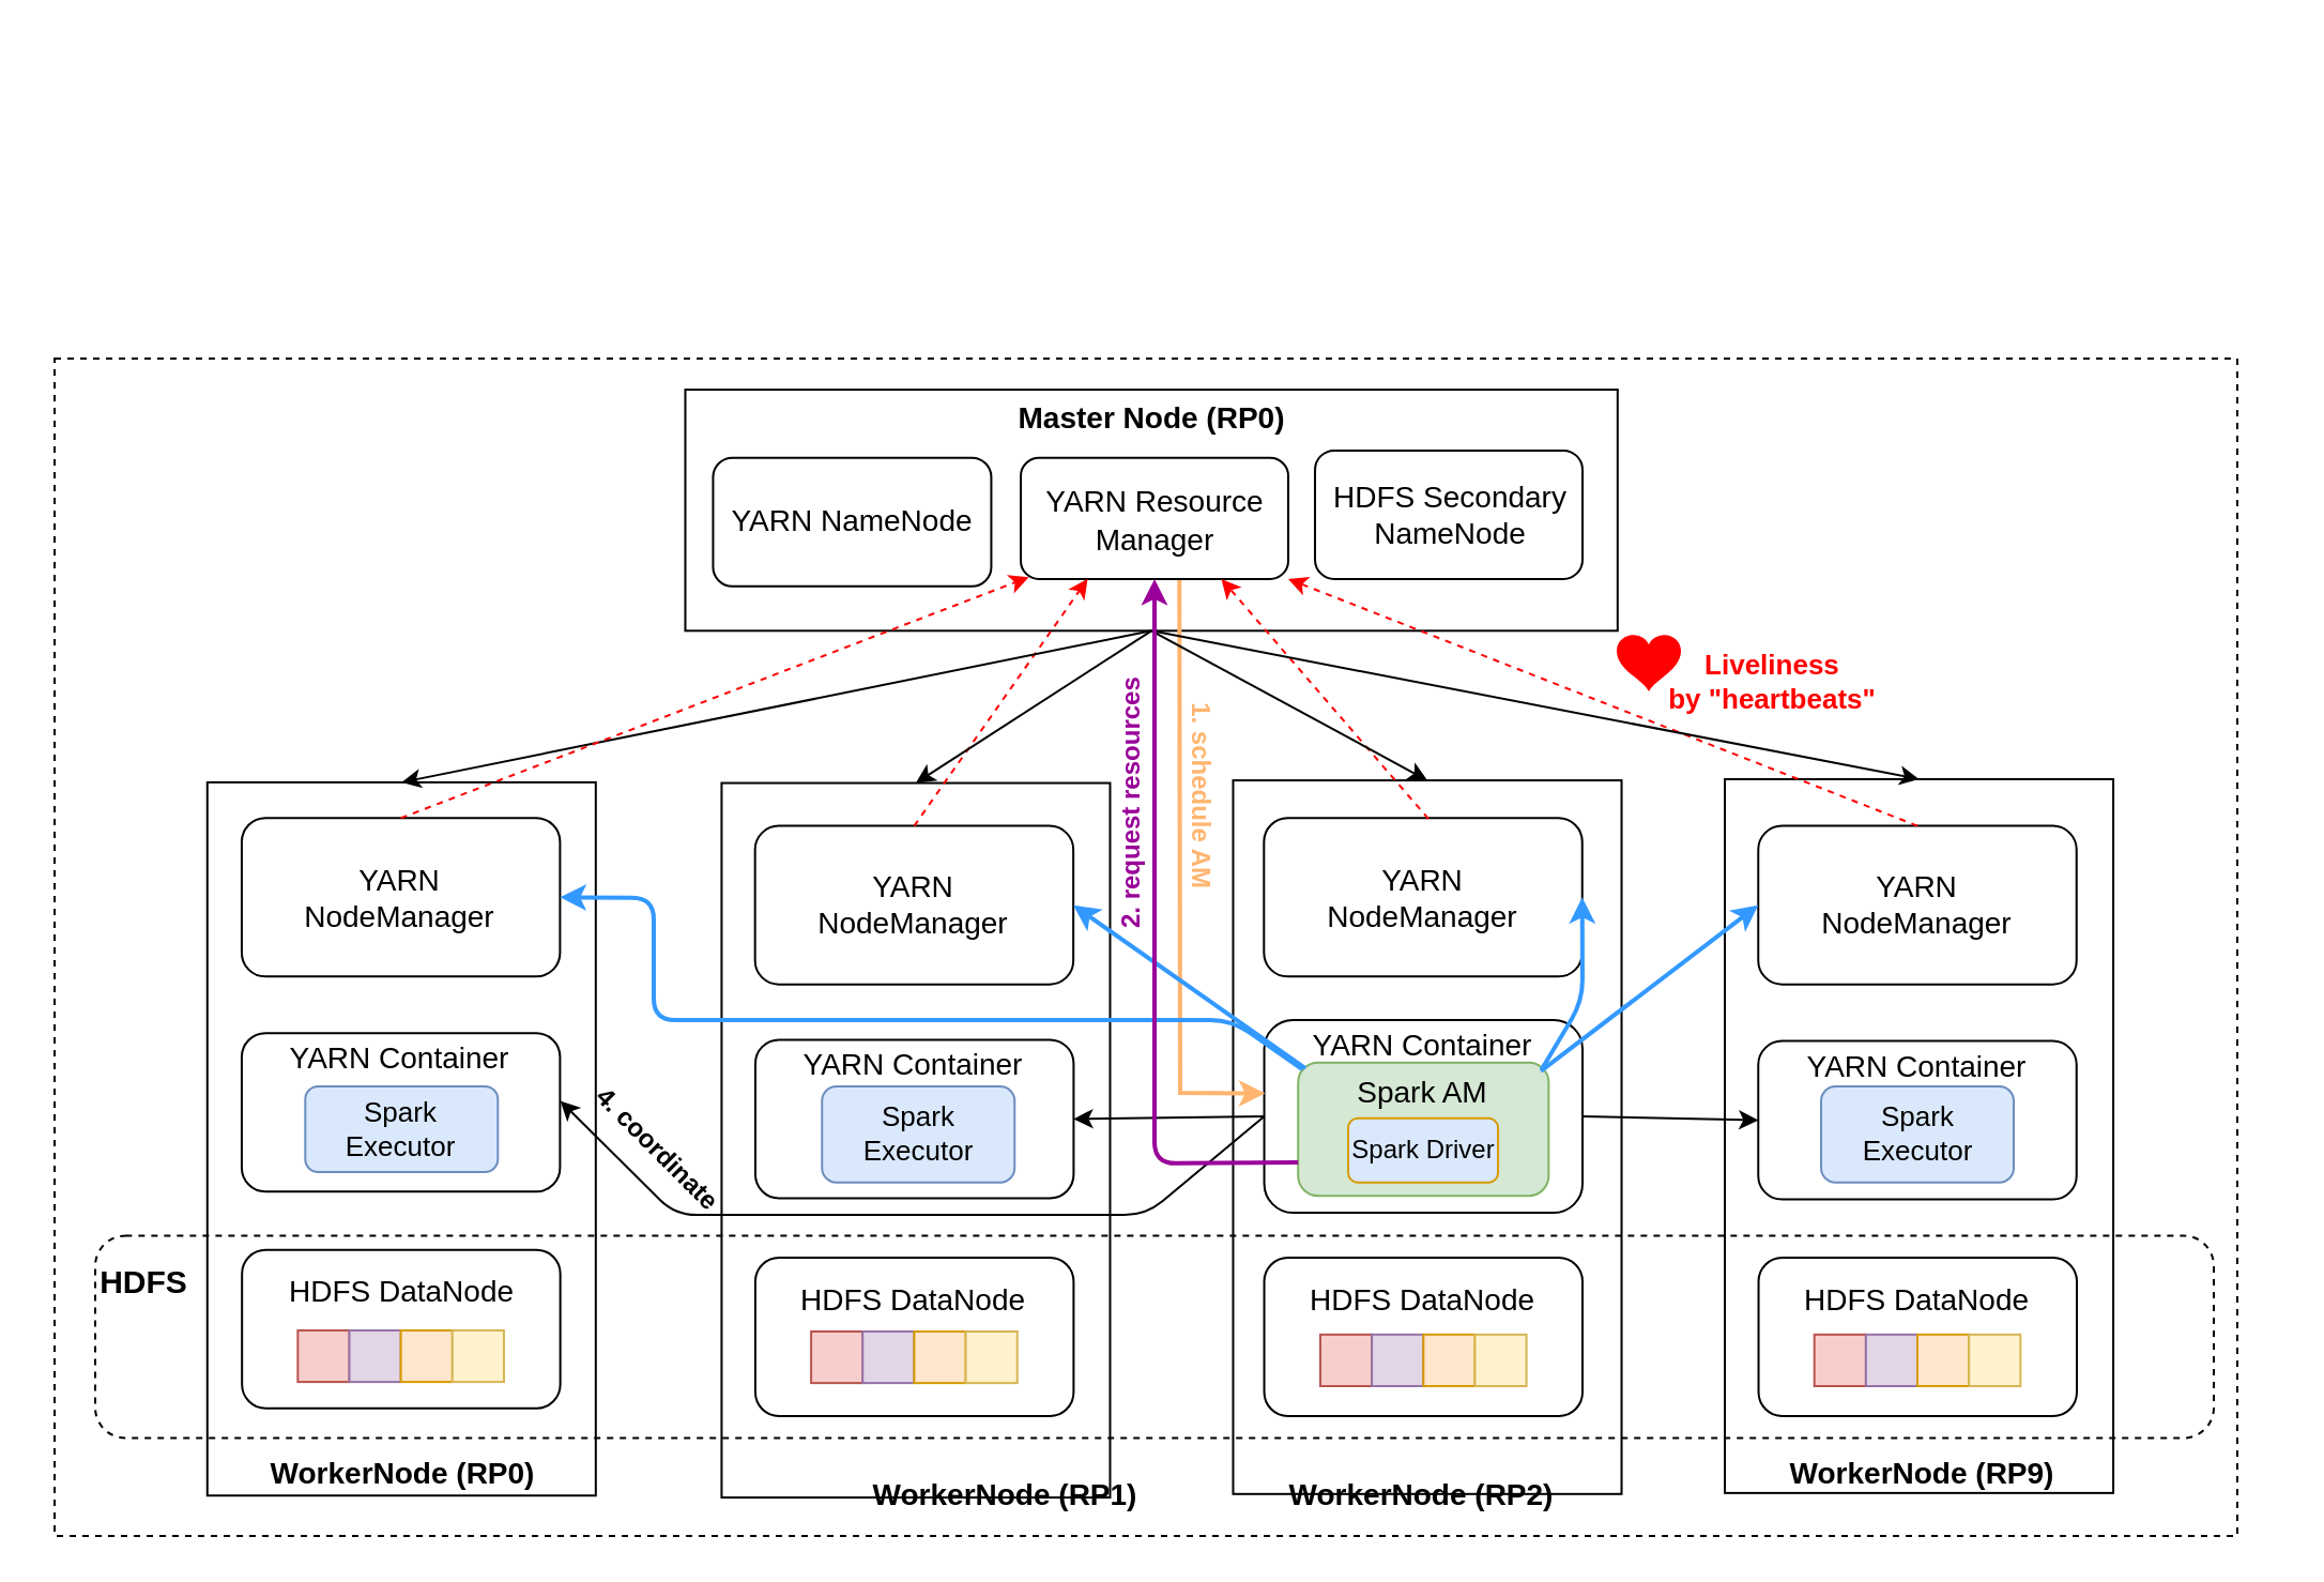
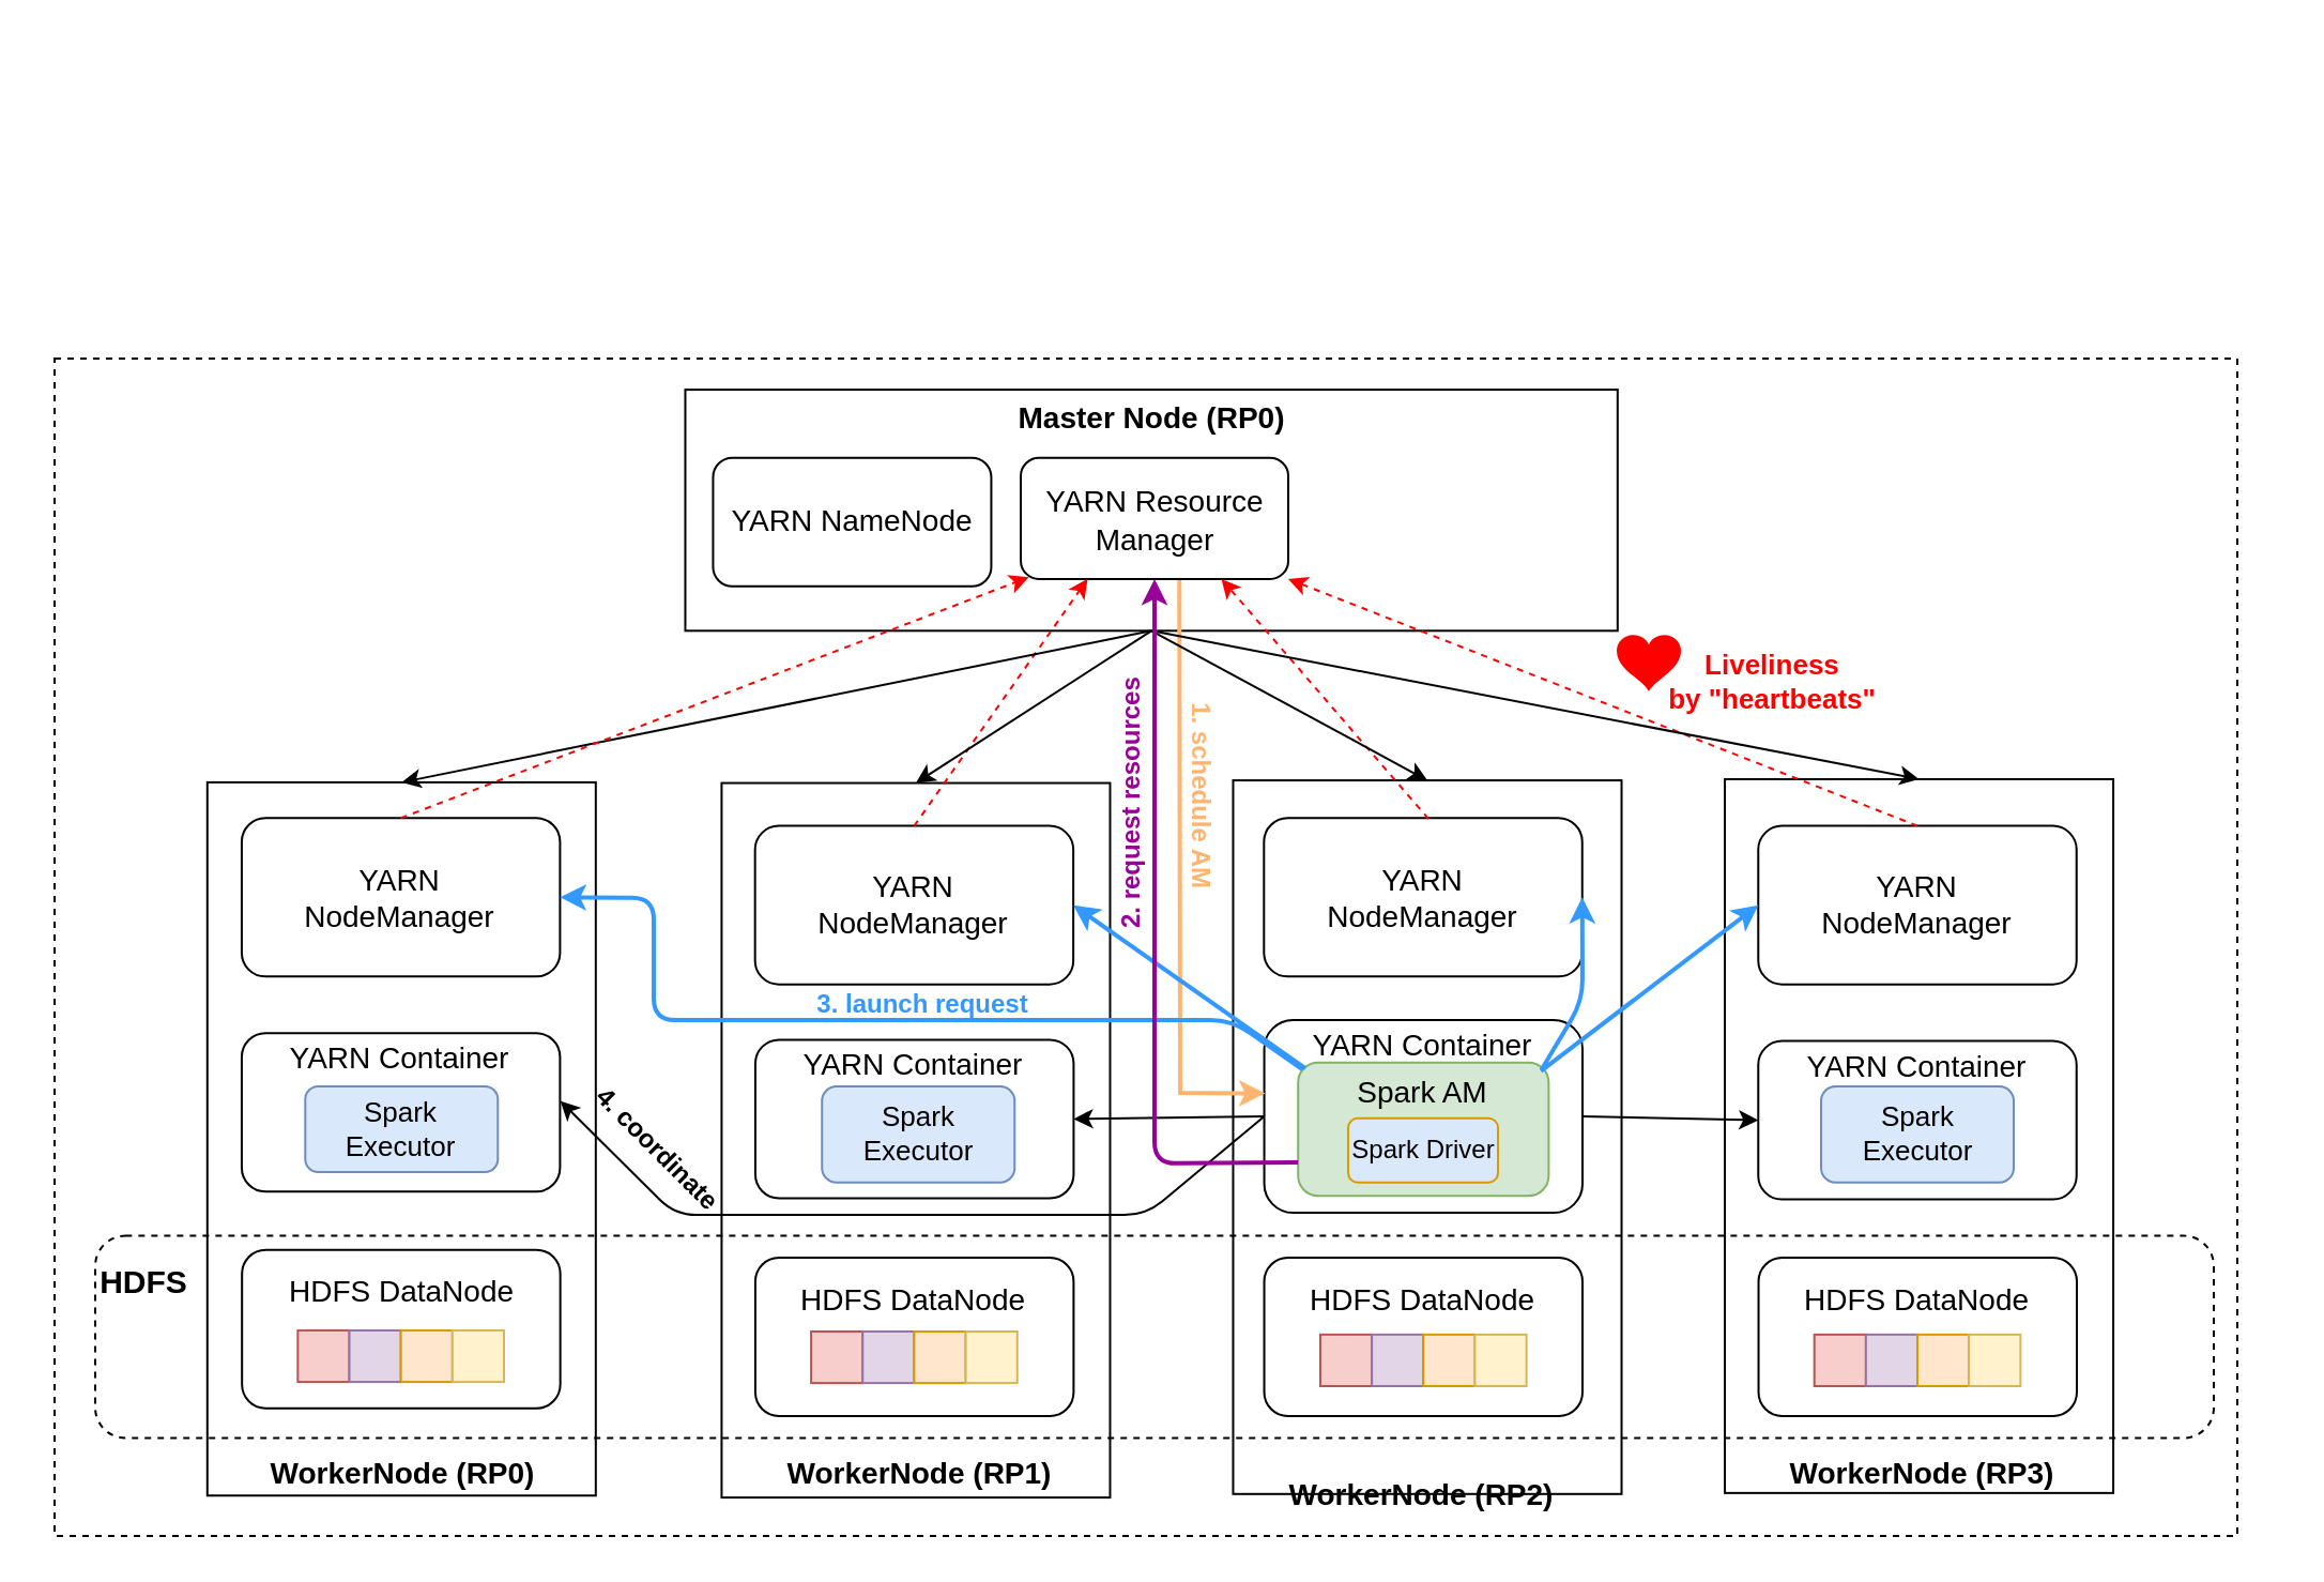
- <mxCell id="7" value="&lt;div style=&quot;font-size: 14px&quot; align=&quot;center&quot;&gt;&lt;font style=&quot;font-size: 14px&quot;&gt;HDFS Secondary NameNode&lt;br&gt;&lt;/font&gt;&lt;/div&gt;" style="rounded=1;whiteSpace=wrap;html=1;fillColor=none;align=left;fontFamily=Helvetica;fontStyle=0;strokeWidth=1;fontSize=15;" parent="1" vertex="1"><mxGeometry x="614.01" y="209.94" width="125" height="60" as="geometry" /></mxCell>
+ <mxCell id="58" value="&lt;font color=&quot;#3399FF&quot;&gt;3. launch request&lt;/font&gt;" style="text;html=1;strokeColor=none;fillColor=none;align=center;verticalAlign=middle;whiteSpace=wrap;rounded=0;fontStyle=1" parent="1" vertex="1"><mxGeometry x="376.84" y="459.33" width="108.16" height="20" as="geometry" /></mxCell>
- <mxCell id="18" value="&lt;b&gt;&lt;font style=&quot;font-size: 14px&quot;&gt;WorkerNode (RP9)&lt;/font&gt;&lt;/b&gt;" style="text;html=1;strokeColor=none;fillColor=none;align=center;verticalAlign=middle;whiteSpace=wrap;rounded=0;fontFamily=Helvetica;fontStyle=0;strokeWidth=1;fontSize=15;" parent="1" vertex="1"><mxGeometry x="831.29" y="676.99" width="133.71" height="20" as="geometry" /></mxCell>
+ <mxCell id="18" value="&lt;b&gt;&lt;font style=&quot;font-size: 14px&quot;&gt;WorkerNode (RP3)&lt;/font&gt;&lt;/b&gt;" style="text;html=1;strokeColor=none;fillColor=none;align=center;verticalAlign=middle;whiteSpace=wrap;rounded=0;fontFamily=Helvetica;fontStyle=0;strokeWidth=1;fontSize=15;" parent="1" vertex="1"><mxGeometry x="831.29" y="676.99" width="133.71" height="20" as="geometry" /></mxCell>
- <mxCell id="13" value="&lt;b&gt;&lt;font style=&quot;font-size: 14px&quot;&gt;WorkerNode (RP1)&lt;/font&gt;&lt;/b&gt;" style="text;html=1;strokeColor=none;fillColor=none;align=center;verticalAlign=middle;whiteSpace=wrap;rounded=0;fontFamily=Helvetica;fontStyle=0;strokeWidth=1;fontSize=15;" parent="1" vertex="1"><mxGeometry x="403.63" y="686.99" width="131.37" height="20" as="geometry" /></mxCell>
+ <mxCell id="13" value="&lt;b&gt;&lt;font style=&quot;font-size: 14px&quot;&gt;WorkerNode (RP1)&lt;/font&gt;&lt;/b&gt;" style="text;html=1;strokeColor=none;fillColor=none;align=center;verticalAlign=middle;whiteSpace=wrap;rounded=0;fontFamily=Helvetica;fontStyle=0;strokeWidth=1;fontSize=15;" parent="1" vertex="1"><mxGeometry x="363.63" y="676.99" width="131.37" height="20" as="geometry" /></mxCell>
